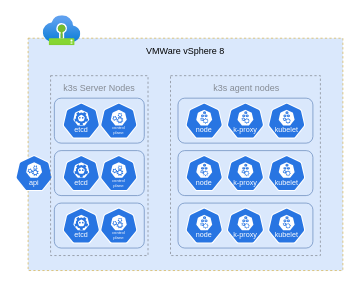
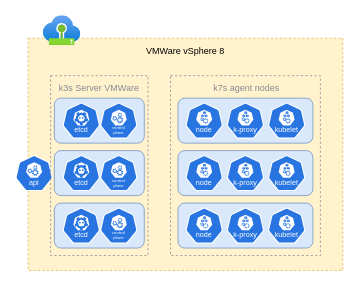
- <mxCell id="2" value="VMWare vSphere 8" style="outlineConnect=0;html=1;whiteSpace=wrap;fontSize=12;fontStyle=0;strokeColor=#d6b656;fillColor=#dae8fc;verticalAlign=top;align=center;dashed=1;spacingTop=3;" vertex="1" parent="1"><mxGeometry x="37" y="50" width="420" height="310" as="geometry" /></mxCell>
+ <mxCell id="2" value="VMWare vSphere 8" style="outlineConnect=0;html=1;whiteSpace=wrap;fontSize=12;fontStyle=0;strokeColor=#d6b656;fillColor=#fff2cc;verticalAlign=top;align=center;dashed=1;spacingTop=3;" vertex="1" parent="1"><mxGeometry x="37" y="50" width="420" height="310" as="geometry" /></mxCell>
- <mxCell id="9" value="k3s Server Nodes" style="outlineConnect=0;gradientColor=none;html=1;whiteSpace=wrap;fontSize=12;fontStyle=0;strokeColor=#858B94;fillColor=none;verticalAlign=top;align=center;fontColor=#858B94;dashed=1;spacingTop=3;" vertex="1" parent="5"><mxGeometry width="130" height="240" as="geometry" /></mxCell>
+ <mxCell id="9" value="k3s Server VMWare" style="outlineConnect=0;gradientColor=none;html=1;whiteSpace=wrap;fontSize=12;fontStyle=0;strokeColor=#858B94;fillColor=none;verticalAlign=top;align=center;fontColor=#858B94;dashed=1;spacingTop=3;" vertex="1" parent="5"><mxGeometry width="130" height="240" as="geometry" /></mxCell>
- <mxCell id="17" value="&amp;nbsp;k3s&amp;nbsp;&lt;span style=&quot;background-color: transparent; color: light-dark(rgb(133, 139, 148), rgb(114, 119, 127));&quot;&gt;agent nodes&lt;/span&gt;" style="outlineConnect=0;gradientColor=none;html=1;whiteSpace=wrap;fontSize=12;fontStyle=0;strokeColor=#858B94;fillColor=none;verticalAlign=top;align=center;fontColor=#858B94;dashed=1;spacingTop=3;container=0;" vertex="1" parent="16"><mxGeometry width="200" height="240" as="geometry" /></mxCell>
+ <mxCell id="17" value="&amp;nbsp;k7s&amp;nbsp;&lt;span style=&quot;background-color: transparent; color: light-dark(rgb(133, 139, 148), rgb(114, 119, 127));&quot;&gt;agent nodes&lt;/span&gt;" style="outlineConnect=0;gradientColor=none;html=1;whiteSpace=wrap;fontSize=12;fontStyle=0;strokeColor=#858B94;fillColor=none;verticalAlign=top;align=center;fontColor=#858B94;dashed=1;spacingTop=3;container=0;" vertex="1" parent="16"><mxGeometry width="200" height="240" as="geometry" /></mxCell>
